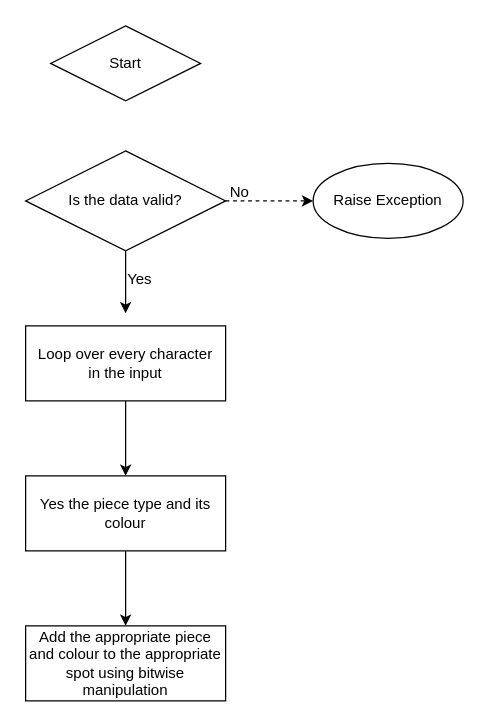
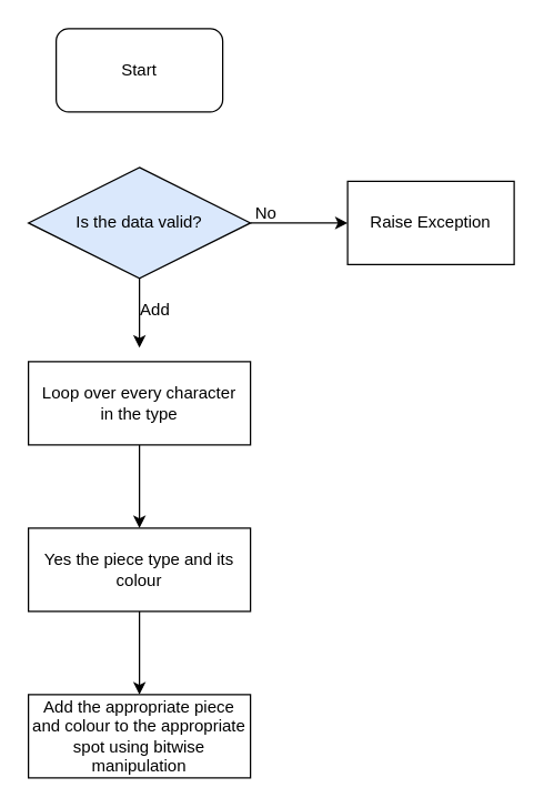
- <mxCell id="2" value="Start" style="rhombus;whiteSpace=wrap;html=1;" vertex="1" parent="1"><mxGeometry x="40" y="20" width="120" height="60" as="geometry" /></mxCell>
+ <mxCell id="2" value="Start" style="rounded=1;whiteSpace=wrap;html=1;" vertex="1" parent="1"><mxGeometry x="40" y="20" width="120" height="60" as="geometry" /></mxCell>
- <mxCell id="5" value="Is the data valid?" style="rhombus;whiteSpace=wrap;html=1;" vertex="1" parent="1"><mxGeometry x="20" y="120" width="160" height="80" as="geometry" /></mxCell>
+ <mxCell id="5" value="Is the data valid?" style="rhombus;whiteSpace=wrap;html=1;fillColor=#dae8fc;" vertex="1" parent="1"><mxGeometry x="20" y="120" width="160" height="80" as="geometry" /></mxCell>
- <mxCell id="4" value="" style="edgeStyle=orthogonalEdgeStyle;rounded=0;orthogonalLoop=1;jettySize=auto;html=1;dashed=1;" edge="1" parent="1" source="5" target="6"><mxGeometry relative="1" as="geometry" /></mxCell>
+ <mxCell id="4" value="" style="edgeStyle=orthogonalEdgeStyle;rounded=0;orthogonalLoop=1;jettySize=auto;html=1;" edge="1" parent="1" source="5" target="6"><mxGeometry relative="1" as="geometry" /></mxCell>
- <mxCell id="6" value="Raise Exception" style="ellipse;whiteSpace=wrap;html=1;" vertex="1" parent="1"><mxGeometry x="250" y="130" width="120" height="60" as="geometry" /></mxCell>
+ <mxCell id="6" value="Raise Exception" style="whiteSpace=wrap;html=1;" vertex="1" parent="1"><mxGeometry x="250" y="130" width="120" height="60" as="geometry" /></mxCell>
- <mxCell id="8" value="Yes" style="text;html=1;align=center;verticalAlign=middle;resizable=0;points=[];autosize=1;strokeColor=none;fillColor=none;" vertex="1" parent="1"><mxGeometry x="91" y="208" width="40" height="30" as="geometry" /></mxCell>
+ <mxCell id="8" value="Add" style="text;html=1;align=center;verticalAlign=middle;resizable=0;points=[];autosize=1;strokeColor=none;fillColor=none;" vertex="1" parent="1"><mxGeometry x="91" y="208" width="40" height="30" as="geometry" /></mxCell>
- <mxCell id="10" value="&lt;div&gt;Loop over every character &lt;br&gt;&lt;/div&gt;&lt;div&gt;in the input&lt;br&gt;&lt;/div&gt;" style="rounded=0;whiteSpace=wrap;html=1;" vertex="1" parent="1"><mxGeometry x="20" y="260" width="160" height="60" as="geometry" /></mxCell>
+ <mxCell id="10" value="&lt;div&gt;Loop over every character &lt;br&gt;&lt;/div&gt;&lt;div&gt;in the type&lt;br&gt;&lt;/div&gt;" style="rounded=0;whiteSpace=wrap;html=1;" vertex="1" parent="1"><mxGeometry x="20" y="260" width="160" height="60" as="geometry" /></mxCell>
